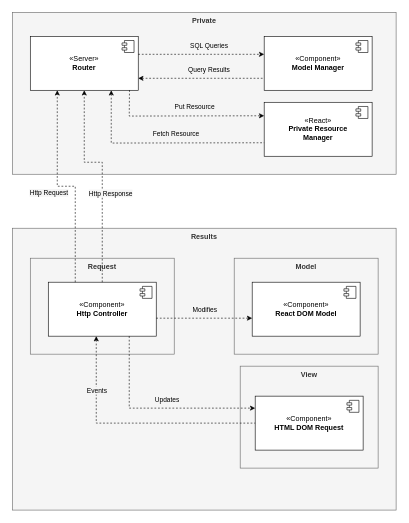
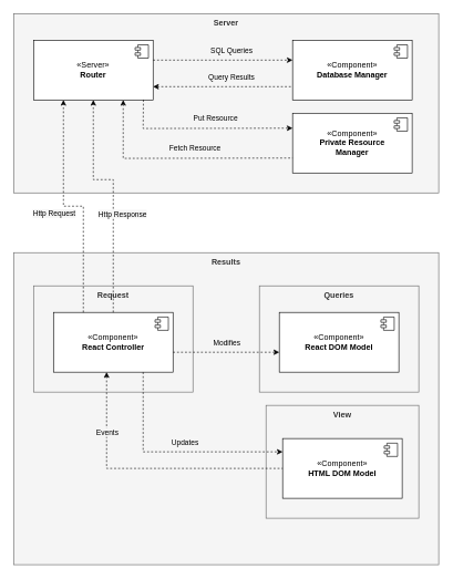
- <mxCell id="6" value="Private" style="shape=rect;html=1;verticalAlign=top;fontStyle=1;whiteSpace=wrap;align=center;fillColor=#f5f5f5;fontColor=#333333;strokeColor=#666666;" vertex="1" parent="1"><mxGeometry x="20" y="20" width="640" height="270" as="geometry" /></mxCell>
+ <mxCell id="6" value="Server" style="shape=rect;html=1;verticalAlign=top;fontStyle=1;whiteSpace=wrap;align=center;fillColor=#f5f5f5;fontColor=#333333;strokeColor=#666666;" vertex="1" parent="1"><mxGeometry x="20" y="20" width="640" height="270" as="geometry" /></mxCell>
- <mxCell id="7" value="«Component»&lt;br&gt;&lt;b&gt;Model Manager&lt;/b&gt;" style="html=1;dropTarget=0;whiteSpace=wrap;" vertex="1" parent="1"><mxGeometry x="440" y="60" width="180" height="90" as="geometry" /></mxCell>
+ <mxCell id="7" value="«Component»&lt;br&gt;&lt;b&gt;Database Manager&lt;/b&gt;" style="html=1;dropTarget=0;whiteSpace=wrap;" vertex="1" parent="1"><mxGeometry x="440" y="60" width="180" height="90" as="geometry" /></mxCell>
- <mxCell id="11" value="«React»&lt;br&gt;&lt;b&gt;Private Resource &lt;br&gt;Manager&lt;/b&gt;" style="html=1;dropTarget=0;whiteSpace=wrap;" vertex="1" parent="1"><mxGeometry x="440" y="170" width="180" height="90" as="geometry" /></mxCell>
+ <mxCell id="11" value="«Component»&lt;br&gt;&lt;b&gt;Private Resource &lt;br&gt;Manager&lt;/b&gt;" style="html=1;dropTarget=0;whiteSpace=wrap;" vertex="1" parent="1"><mxGeometry x="440" y="170" width="180" height="90" as="geometry" /></mxCell>
- <mxCell id="4" value="Model" style="shape=rect;html=1;verticalAlign=top;fontStyle=1;whiteSpace=wrap;align=center;fillColor=#f5f5f5;fontColor=#333333;strokeColor=#666666;" vertex="1" parent="1"><mxGeometry x="390" y="430" width="240" height="160" as="geometry" /></mxCell>
+ <mxCell id="4" value="Queries" style="shape=rect;html=1;verticalAlign=top;fontStyle=1;whiteSpace=wrap;align=center;fillColor=#f5f5f5;fontColor=#333333;strokeColor=#666666;" vertex="1" parent="1"><mxGeometry x="390" y="430" width="240" height="160" as="geometry" /></mxCell>
- <mxCell id="15" value="«Component»&lt;br&gt;&lt;b&gt;Http Controller&lt;br&gt;&lt;/b&gt;" style="html=1;dropTarget=0;whiteSpace=wrap;" vertex="1" parent="1"><mxGeometry x="80" y="470" width="180" height="90" as="geometry" /></mxCell>
+ <mxCell id="15" value="«Component»&lt;br&gt;&lt;b&gt;React Controller&lt;br&gt;&lt;/b&gt;" style="html=1;dropTarget=0;whiteSpace=wrap;" vertex="1" parent="1"><mxGeometry x="80" y="470" width="180" height="90" as="geometry" /></mxCell>
- <mxCell id="17" value="«Component»&lt;br&gt;&lt;b&gt;HTML DOM Request&lt;br&gt;&lt;/b&gt;" style="html=1;dropTarget=0;whiteSpace=wrap;" vertex="1" parent="1"><mxGeometry x="425" y="660" width="180" height="90" as="geometry" /></mxCell>
+ <mxCell id="17" value="«Component»&lt;br&gt;&lt;b&gt;HTML DOM Model&lt;br&gt;&lt;/b&gt;" style="html=1;dropTarget=0;whiteSpace=wrap;" vertex="1" parent="1"><mxGeometry x="425" y="660" width="180" height="90" as="geometry" /></mxCell>
